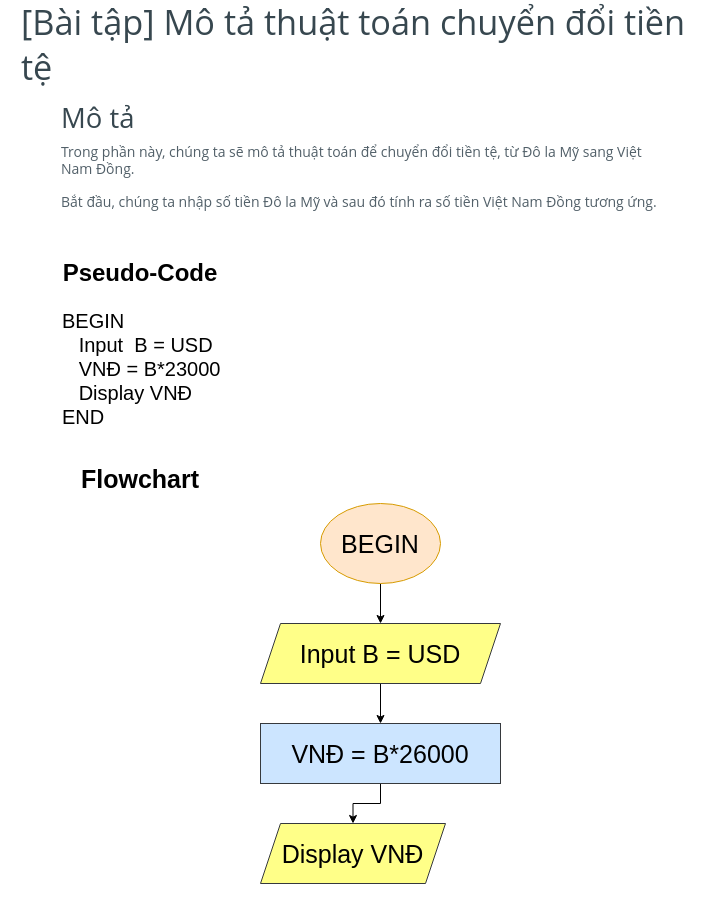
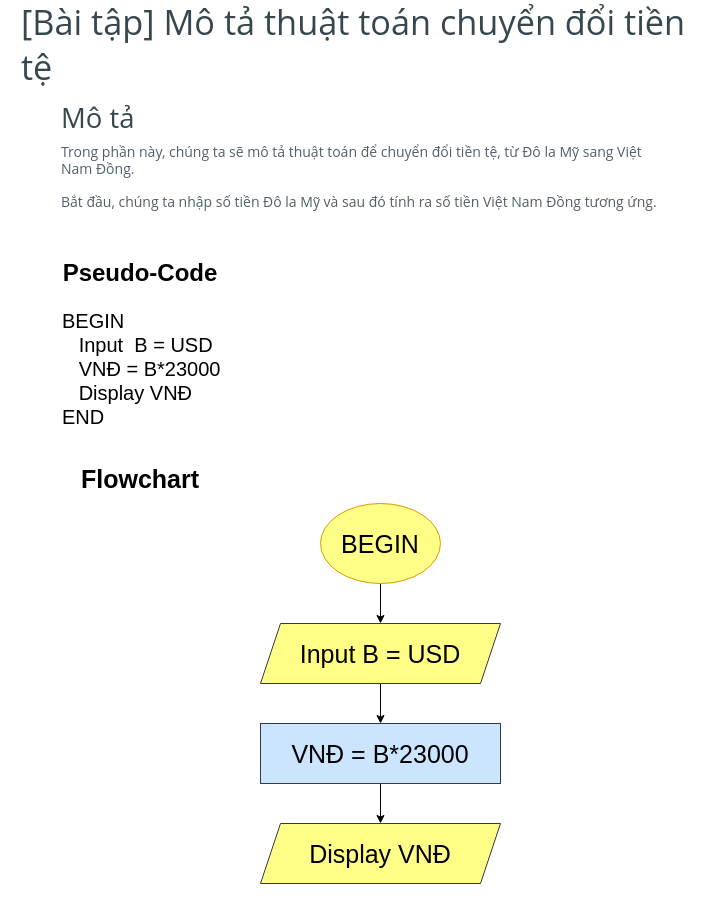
- <mxCell id="8" value="&lt;font style=&quot;font-size: 25px&quot;&gt;BEGIN&lt;/font&gt;" style="ellipse;whiteSpace=wrap;html=1;labelBackgroundColor=none;fontSize=25;fillColor=#ffe6cc;strokeColor=#d79b00;" vertex="1" parent="1"><mxGeometry x="320" y="500" width="120" height="80" as="geometry" /></mxCell>
+ <mxCell id="8" value="&lt;font style=&quot;font-size: 25px&quot;&gt;BEGIN&lt;/font&gt;" style="ellipse;whiteSpace=wrap;html=1;labelBackgroundColor=none;fontSize=25;fillColor=#ffff88;strokeColor=#d79b00;" vertex="1" parent="1"><mxGeometry x="320" y="500" width="120" height="80" as="geometry" /></mxCell>
- <mxCell id="12" value="VNĐ = B*26000" style="whiteSpace=wrap;html=1;fontSize=25;labelBackgroundColor=none;fillColor=#cce5ff;strokeColor=#36393d;" vertex="1" parent="1"><mxGeometry x="260" y="720" width="240" height="60" as="geometry" /></mxCell>
+ <mxCell id="12" value="VNĐ = B*23000" style="whiteSpace=wrap;html=1;fontSize=25;labelBackgroundColor=none;fillColor=#cce5ff;strokeColor=#36393d;" vertex="1" parent="1"><mxGeometry x="260" y="720" width="240" height="60" as="geometry" /></mxCell>
- <mxCell id="13" value="Display VNĐ" style="shape=parallelogram;perimeter=parallelogramPerimeter;whiteSpace=wrap;html=1;fixedSize=1;fontSize=25;labelBackgroundColor=none;fillColor=#ffff88;strokeColor=#36393d;" vertex="1" parent="1"><mxGeometry x="260" y="820" width="185" height="60" as="geometry" /></mxCell>
+ <mxCell id="13" value="Display VNĐ" style="shape=parallelogram;perimeter=parallelogramPerimeter;whiteSpace=wrap;html=1;fixedSize=1;fontSize=25;labelBackgroundColor=none;fillColor=#ffff88;strokeColor=#36393d;" vertex="1" parent="1"><mxGeometry x="260" y="820" width="240" height="60" as="geometry" /></mxCell>
